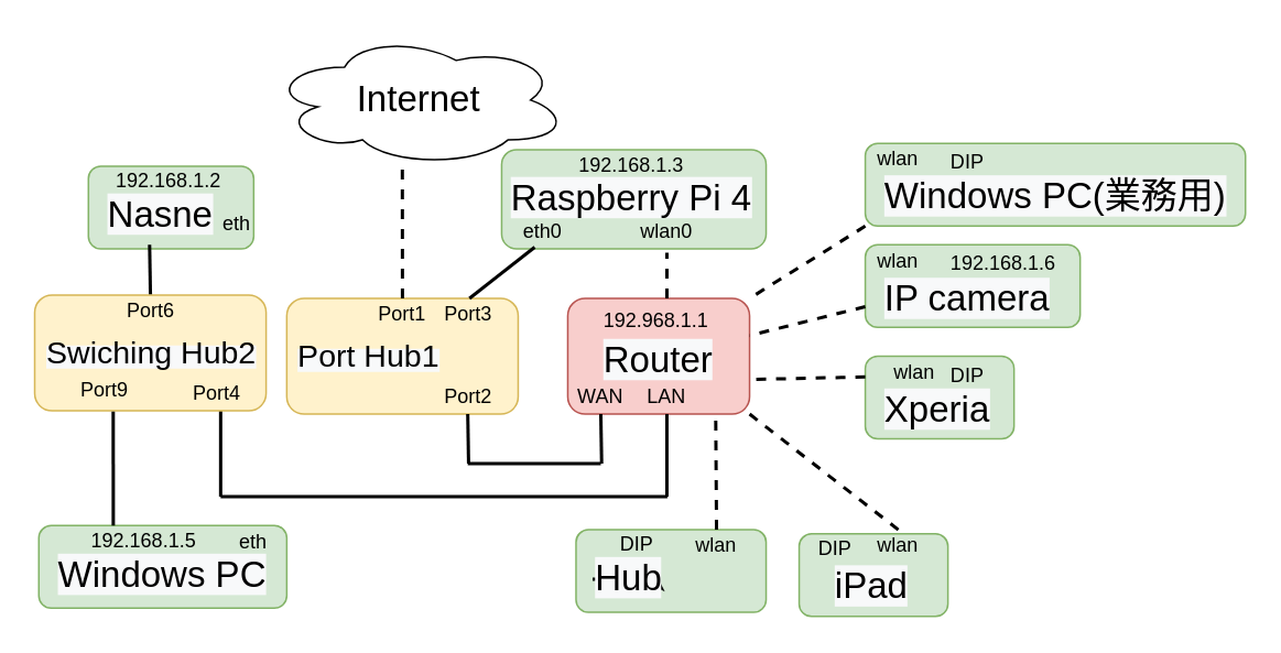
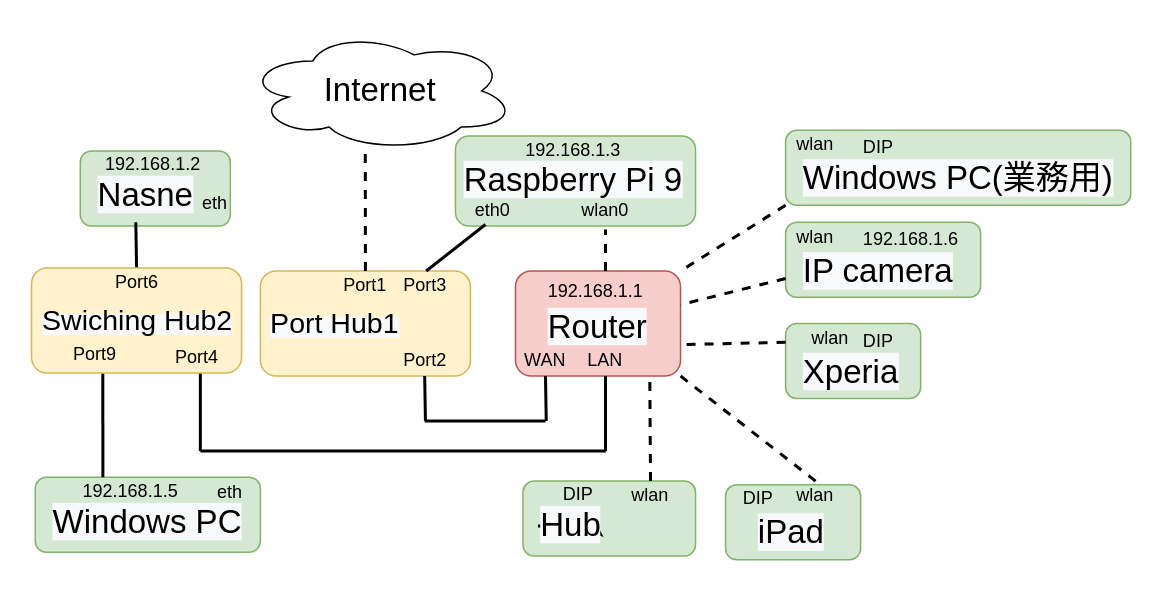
- <mxCell id="19" value="&lt;span style=&quot;color: rgb(0 , 0 , 0) ; font-family: &amp;#34;helvetica&amp;#34; ; font-size: 22px ; font-style: normal ; font-weight: 400 ; letter-spacing: normal ; text-align: center ; text-indent: 0px ; text-transform: none ; word-spacing: 0px ; background-color: rgb(248 , 249 , 250) ; display: inline ; float: none&quot;&gt;Raspberry Pi 4&lt;/span&gt;" style="text;whiteSpace=wrap;html=1;" parent="1" vertex="1"><mxGeometry x="307" y="100" width="150" height="20" as="geometry" /></mxCell>
+ <mxCell id="19" value="&lt;span style=&quot;color: rgb(0 , 0 , 0) ; font-family: &amp;#34;helvetica&amp;#34; ; font-size: 22px ; font-style: normal ; font-weight: 400 ; letter-spacing: normal ; text-align: center ; text-indent: 0px ; text-transform: none ; word-spacing: 0px ; background-color: rgb(248 , 249 , 250) ; display: inline ; float: none&quot;&gt;Raspberry Pi 9&lt;/span&gt;" style="text;whiteSpace=wrap;html=1;" parent="1" vertex="1"><mxGeometry x="307" y="100" width="150" height="20" as="geometry" /></mxCell>
- <mxCell id="33" value="192.968.1.1" style="text;whiteSpace=wrap;html=1;" parent="1" vertex="1"><mxGeometry x="363" y="180" width="90" height="30" as="geometry" /></mxCell>
+ <mxCell id="33" value="192.168.1.1" style="text;whiteSpace=wrap;html=1;" parent="1" vertex="1"><mxGeometry x="363" y="180" width="90" height="30" as="geometry" /></mxCell>
